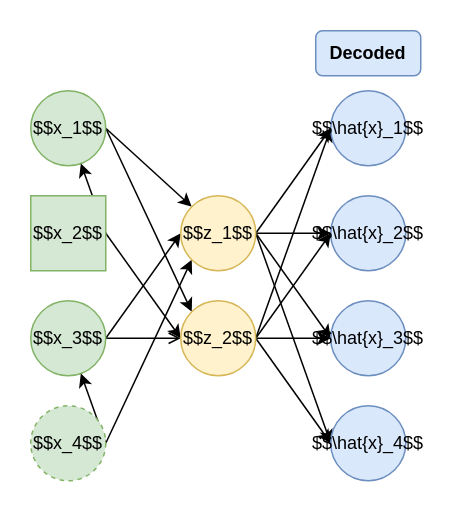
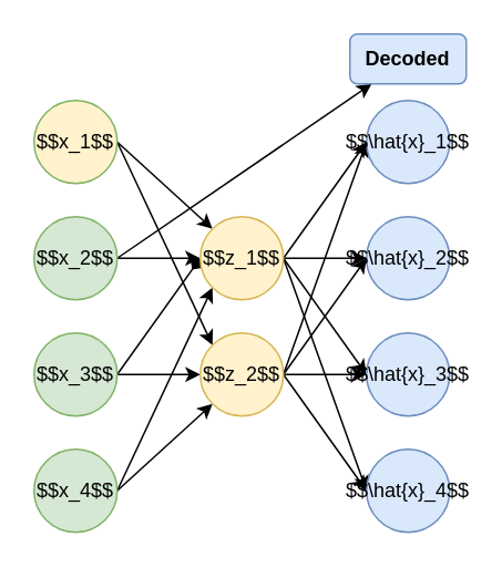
- <mxCell id="4" value="$$x_1$$" style="ellipse;whiteSpace=wrap;html=1;fillColor=#d5e8d4;strokeColor=#82b366;" parent="1" vertex="1"><mxGeometry x="20" y="60" width="50" height="50" as="geometry" /></mxCell>
+ <mxCell id="4" value="$$x_1$$" style="ellipse;whiteSpace=wrap;html=1;fillColor=#fff2cc;strokeColor=#82b366;" parent="1" vertex="1"><mxGeometry x="20" y="60" width="50" height="50" as="geometry" /></mxCell>
- <mxCell id="5" style="edgeStyle=none;rounded=0;orthogonalLoop=1;jettySize=auto;html=1;exitX=1;exitY=0.5;exitDx=0;exitDy=0;" edge="1" parent="1" source="7" target="4"><mxGeometry relative="1" as="geometry" /></mxCell>
+ <mxCell id="5" style="edgeStyle=none;rounded=0;orthogonalLoop=1;jettySize=auto;html=1;exitX=1;exitY=0.5;exitDx=0;exitDy=0;entryX=0;entryY=0.5;entryDx=0;entryDy=0;" edge="1" parent="1" source="7" target="18"><mxGeometry relative="1" as="geometry" /></mxCell>
- <mxCell id="7" value="$$x_2$$" style="whiteSpace=wrap;html=1;fillColor=#d5e8d4;strokeColor=#82b366;rounded=0;" parent="1" vertex="1"><mxGeometry x="20" y="130" width="50" height="50" as="geometry" /></mxCell>
+ <mxCell id="7" value="$$x_2$$" style="ellipse;whiteSpace=wrap;html=1;fillColor=#d5e8d4;strokeColor=#82b366;" parent="1" vertex="1"><mxGeometry x="20" y="130" width="50" height="50" as="geometry" /></mxCell>
- <mxCell id="8" style="edgeStyle=none;rounded=0;orthogonalLoop=1;jettySize=auto;html=1;exitX=1;exitY=0.5;exitDx=0;exitDy=0;entryX=0;entryY=0.5;entryDx=0;entryDy=0;" edge="1" parent="1" source="10" target="18"><mxGeometry relative="1" as="geometry" /></mxCell>
+ <mxCell id="8" style="edgeStyle=none;rounded=0;orthogonalLoop=1;jettySize=auto;html=1;exitX=1;exitY=0.5;exitDx=0;exitDy=0;entryX=0;entryY=0.5;entryDx=0;entryDy=0;endArrow=diamond;" edge="1" parent="1" source="10" target="18"><mxGeometry relative="1" as="geometry" /></mxCell>
- <mxCell id="6" style="edgeStyle=none;rounded=0;orthogonalLoop=1;jettySize=auto;html=1;exitX=1;exitY=0.5;exitDx=0;exitDy=0;entryX=0;entryY=0.5;entryDx=0;entryDy=0;" edge="1" parent="1" source="7" target="23"><mxGeometry relative="1" as="geometry" /></mxCell>
+ <mxCell id="6" style="edgeStyle=none;rounded=0;orthogonalLoop=1;jettySize=auto;html=1;exitX=1;exitY=0.5;exitDx=0;exitDy=0;" edge="1" parent="1" source="7" target="28"><mxGeometry relative="1" as="geometry" /></mxCell>
- <mxCell id="9" style="edgeStyle=none;rounded=0;orthogonalLoop=1;jettySize=auto;html=1;exitX=1;exitY=0.5;exitDx=0;exitDy=0;entryX=0;entryY=0.5;entryDx=0;entryDy=0;endArrow=open;" edge="1" parent="1" source="10" target="23"><mxGeometry relative="1" as="geometry" /></mxCell>
+ <mxCell id="9" style="edgeStyle=none;rounded=0;orthogonalLoop=1;jettySize=auto;html=1;exitX=1;exitY=0.5;exitDx=0;exitDy=0;entryX=0;entryY=0.5;entryDx=0;entryDy=0;" edge="1" parent="1" source="10" target="23"><mxGeometry relative="1" as="geometry" /></mxCell>
- <mxCell id="12" style="edgeStyle=none;rounded=0;orthogonalLoop=1;jettySize=auto;html=1;exitX=1;exitY=0.5;exitDx=0;exitDy=0;" edge="1" parent="1" source="13" target="10"><mxGeometry relative="1" as="geometry" /></mxCell>
+ <mxCell id="12" style="edgeStyle=none;rounded=0;orthogonalLoop=1;jettySize=auto;html=1;exitX=1;exitY=0.5;exitDx=0;exitDy=0;entryX=0;entryY=1;entryDx=0;entryDy=0;" edge="1" parent="1" source="13" target="23"><mxGeometry relative="1" as="geometry" /></mxCell>
- <mxCell id="13" value="$$x_4$$" style="ellipse;whiteSpace=wrap;html=1;fillColor=#d5e8d4;strokeColor=#82b366;dashed=1;" parent="1" vertex="1"><mxGeometry x="20" y="270" width="50" height="50" as="geometry" /></mxCell>
+ <mxCell id="13" value="$$x_4$$" style="ellipse;whiteSpace=wrap;html=1;fillColor=#d5e8d4;strokeColor=#82b366;" parent="1" vertex="1"><mxGeometry x="20" y="270" width="50" height="50" as="geometry" /></mxCell>
